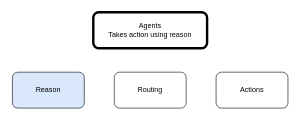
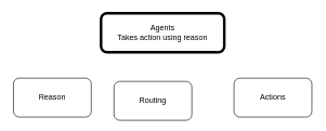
- <mxCell id="3" value="Reason" style="rounded=1;whiteSpace=wrap;html=1;fillColor=#dae8fc;" vertex="1" parent="1"><mxGeometry x="20" y="120" width="120" height="60" as="geometry" /></mxCell>
+ <mxCell id="3" value="Reason" style="rounded=1;whiteSpace=wrap;html=1;" vertex="1" parent="1"><mxGeometry x="20" y="120" width="120" height="60" as="geometry" /></mxCell>
- <mxCell id="4" value="Routing" style="rounded=1;whiteSpace=wrap;html=1;" vertex="1" parent="1"><mxGeometry x="190" y="120" width="120" height="60" as="geometry" /></mxCell>
+ <mxCell id="4" value="Routing" style="rounded=1;whiteSpace=wrap;html=1;" vertex="1" parent="1"><mxGeometry x="175" y="125" width="120" height="60" as="geometry" /></mxCell>
